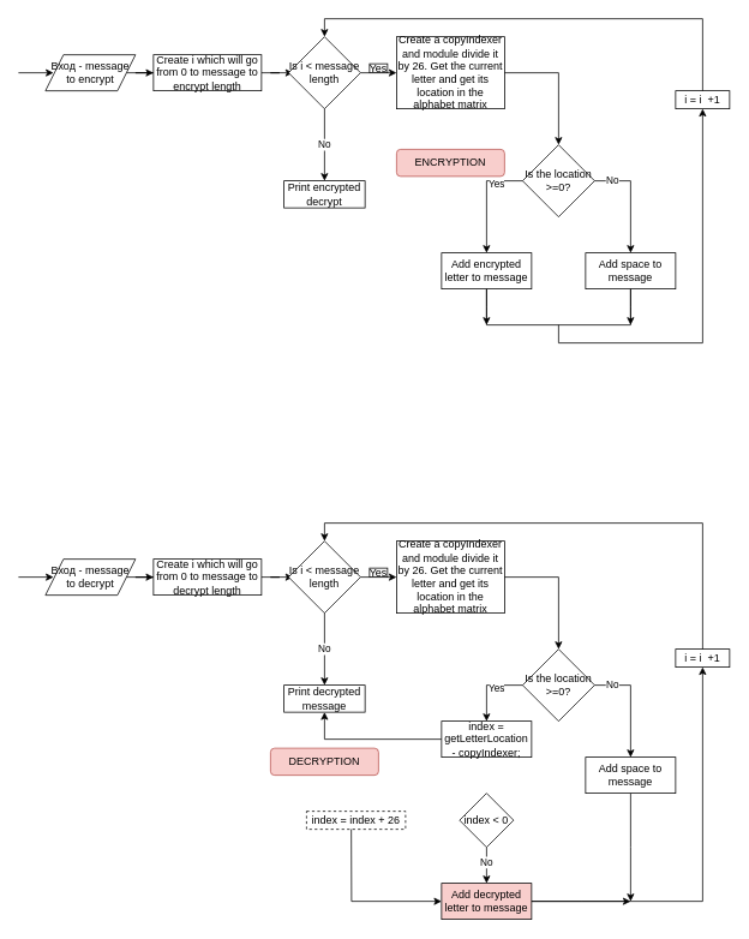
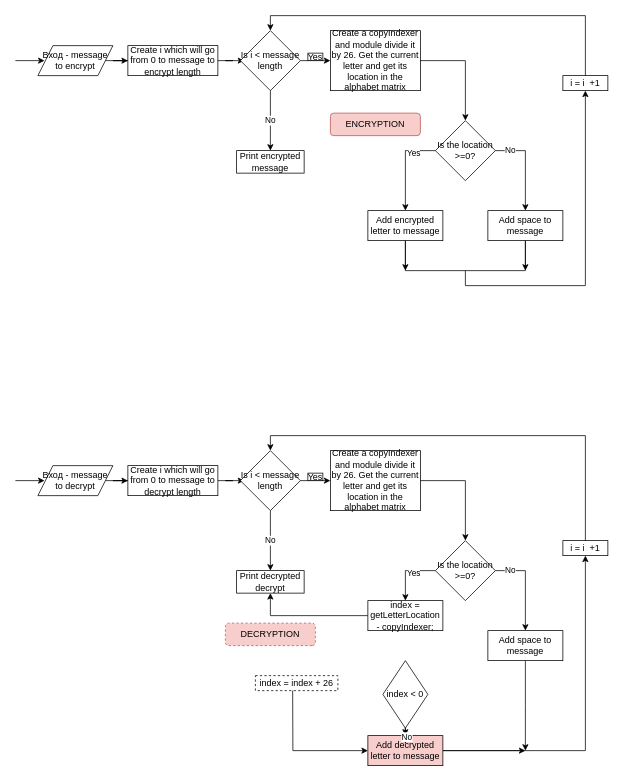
- <mxCell id="35" value="ENCRYPTION" style="rounded=1;whiteSpace=wrap;html=1;fillColor=#f8cecc;strokeColor=#b85450;direction=west;" vertex="1" parent="1"><mxGeometry x="440" y="165" width="120" height="30" as="geometry" /></mxCell>
+ <mxCell id="35" value="ENCRYPTION" style="rounded=1;whiteSpace=wrap;html=1;fillColor=#f8cecc;strokeColor=#b85450;direction=west;" vertex="1" parent="1"><mxGeometry x="440" y="150" width="120" height="30" as="geometry" /></mxCell>
- <mxCell id="31" value="Print encrypted decrypt" style="rounded=0;whiteSpace=wrap;html=1;" vertex="1" parent="1"><mxGeometry x="315" y="200" width="90" height="30" as="geometry" /></mxCell>
+ <mxCell id="31" value="Print encrypted message" style="rounded=0;whiteSpace=wrap;html=1;" vertex="1" parent="1"><mxGeometry x="315" y="200" width="90" height="30" as="geometry" /></mxCell>
- <mxCell id="46" value="Print decrypted message" style="rounded=0;whiteSpace=wrap;html=1;" vertex="1" parent="1"><mxGeometry x="315" y="760" width="90" height="30" as="geometry" /></mxCell>
+ <mxCell id="46" value="Print decrypted decrypt" style="rounded=0;whiteSpace=wrap;html=1;" vertex="1" parent="1"><mxGeometry x="315" y="760" width="90" height="30" as="geometry" /></mxCell>
- <mxCell id="73" value="DECRYPTION" style="rounded=1;whiteSpace=wrap;html=1;fillColor=#f8cecc;strokeColor=#b85450;direction=west;" vertex="1" parent="1"><mxGeometry x="300" y="830" width="120" height="30" as="geometry" /></mxCell>
+ <mxCell id="73" value="DECRYPTION" style="rounded=1;whiteSpace=wrap;html=1;fillColor=#f8cecc;strokeColor=#b85450;direction=west;dashed=1;" vertex="1" parent="1"><mxGeometry x="300" y="830" width="120" height="30" as="geometry" /></mxCell>
- <mxCell id="64" value="index &amp;lt; 0" style="rhombus;whiteSpace=wrap;html=1;fontColor=#000000;" vertex="1" parent="1"><mxGeometry x="510" y="880" width="60" height="60" as="geometry" /></mxCell>
+ <mxCell id="64" value="index &amp;lt; 0" style="rhombus;whiteSpace=wrap;html=1;fontColor=#000000;" vertex="1" parent="1"><mxGeometry x="510" y="880" width="60" height="90" as="geometry" /></mxCell>
